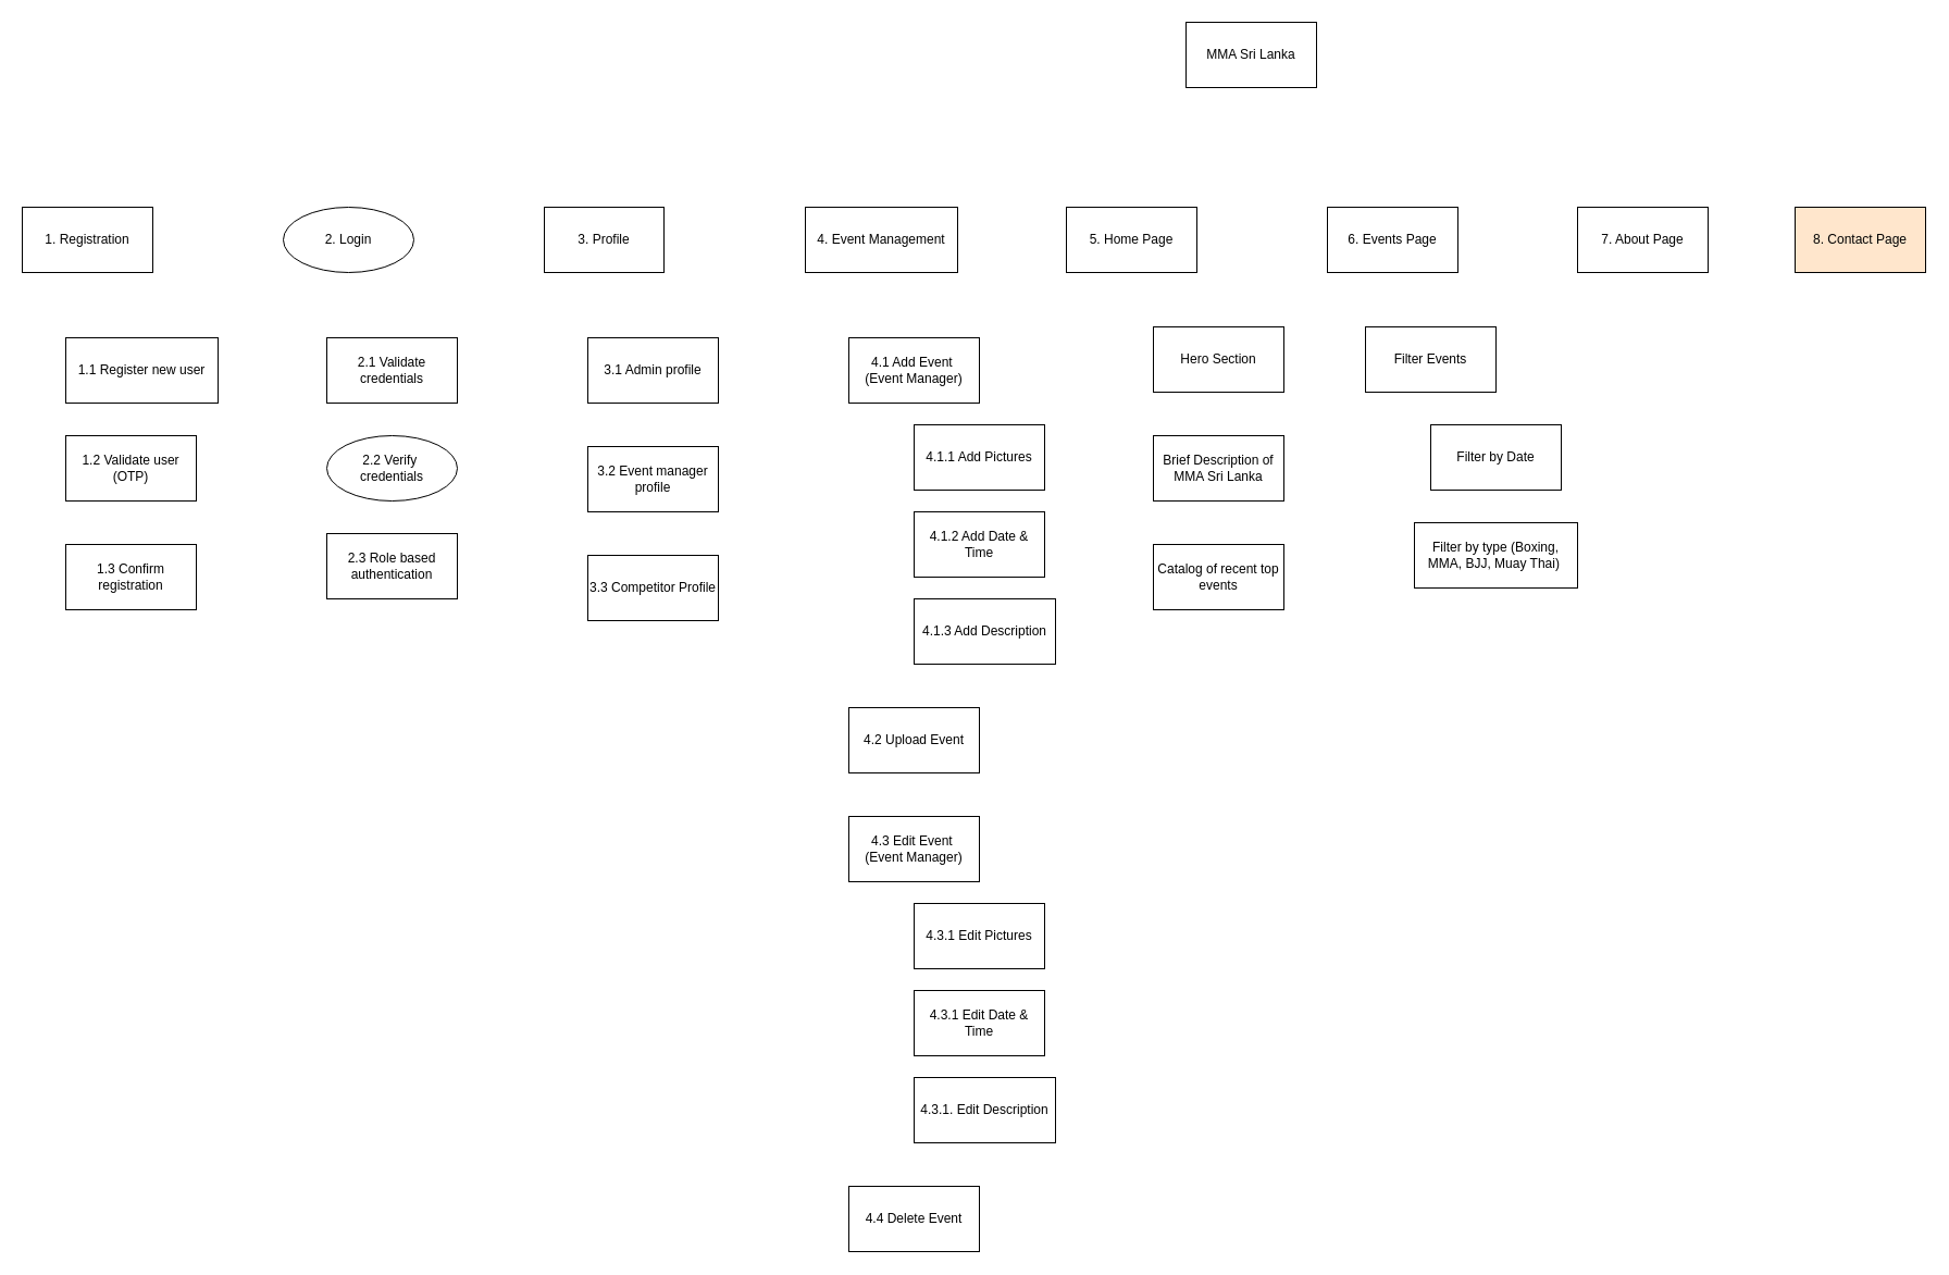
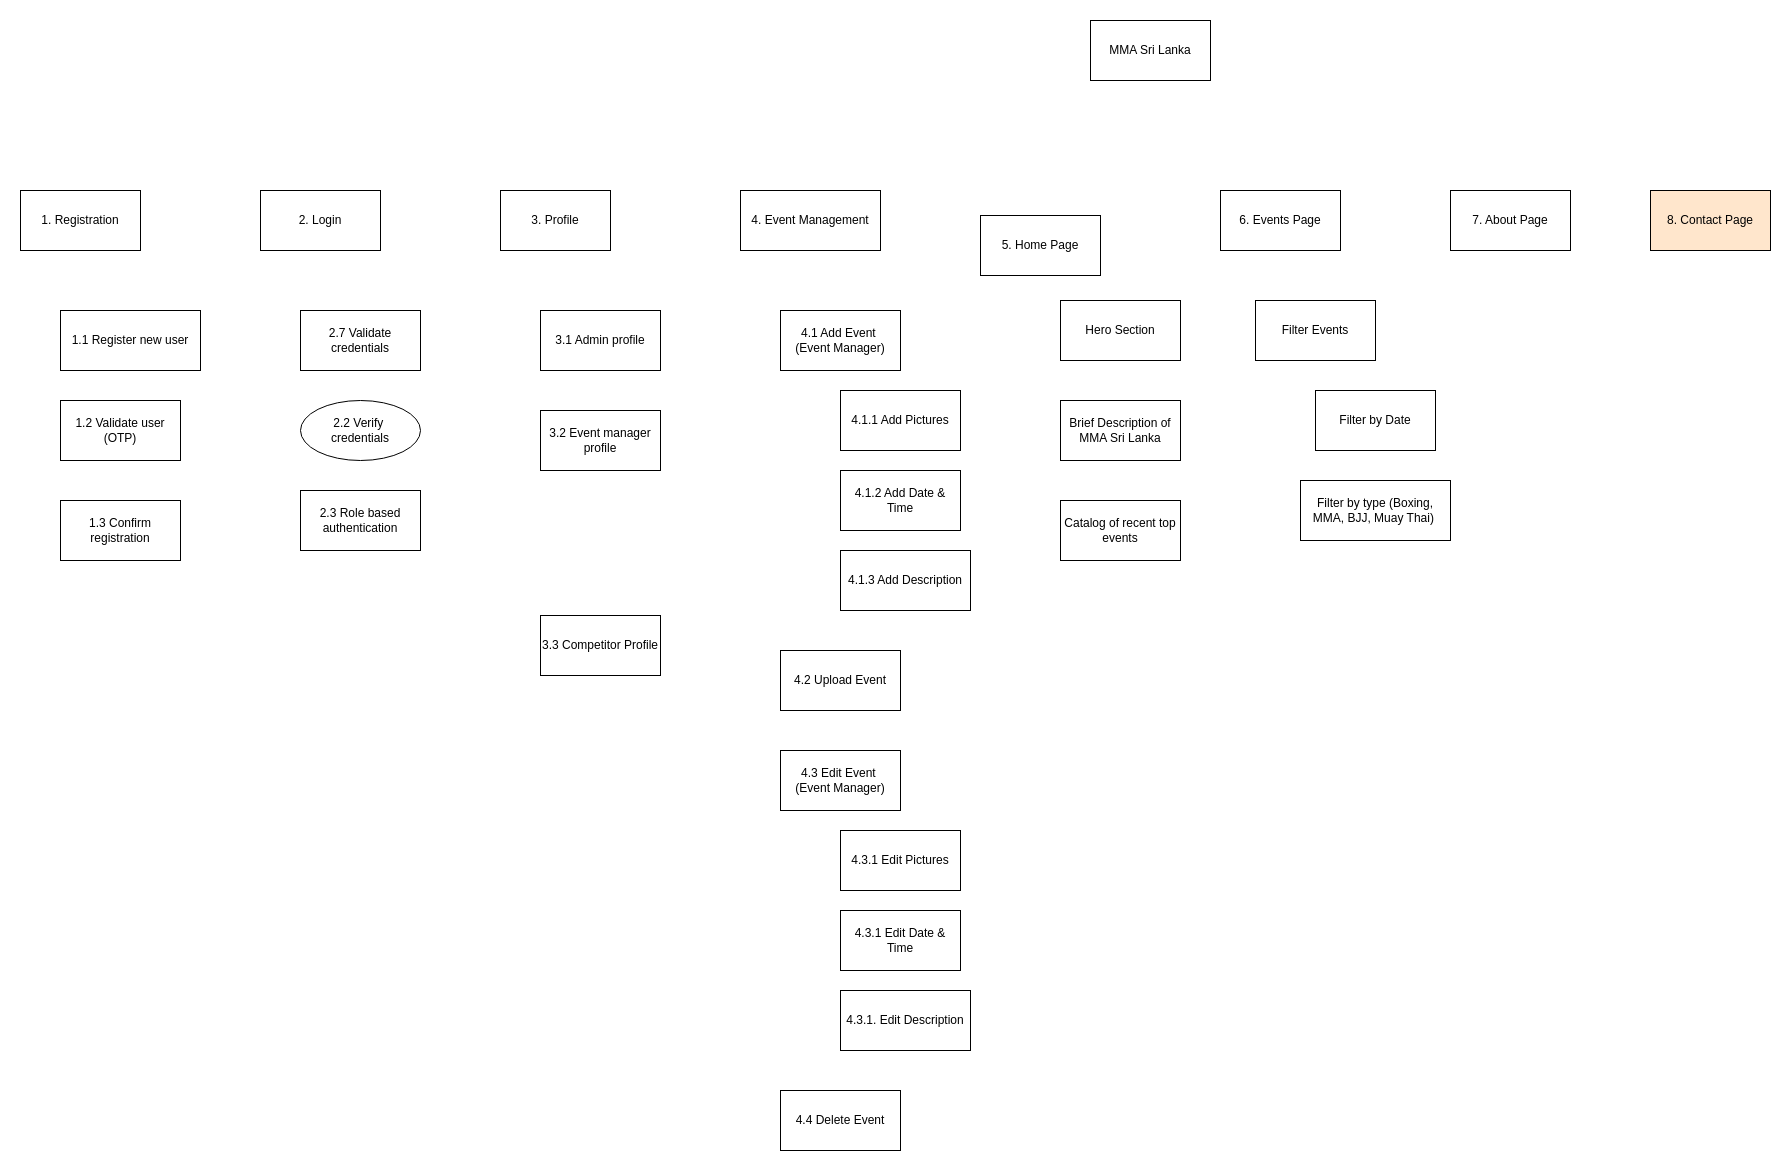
- <mxCell id="4" value="2. Login" style="ellipse;whiteSpace=wrap;html=1;" parent="1" vertex="1"><mxGeometry x="260" y="190" width="120" height="60" as="geometry" /></mxCell>
+ <mxCell id="4" value="2. Login" style="rounded=0;whiteSpace=wrap;html=1;" parent="1" vertex="1"><mxGeometry x="260" y="190" width="120" height="60" as="geometry" /></mxCell>
- <mxCell id="7" value="5. Home Page" style="rounded=0;whiteSpace=wrap;html=1;" vertex="1" parent="1"><mxGeometry x="980" y="190" width="120" height="60" as="geometry" /></mxCell>
+ <mxCell id="7" value="5. Home Page" style="rounded=0;whiteSpace=wrap;html=1;" vertex="1" parent="1"><mxGeometry x="980" y="215" width="120" height="60" as="geometry" /></mxCell>
- <mxCell id="15" value="2.1 Validate credentials" style="rounded=0;whiteSpace=wrap;html=1;" vertex="1" parent="1"><mxGeometry x="300" y="310" width="120" height="60" as="geometry" /></mxCell>
+ <mxCell id="15" value="2.7 Validate credentials" style="rounded=0;whiteSpace=wrap;html=1;" vertex="1" parent="1"><mxGeometry x="300" y="310" width="120" height="60" as="geometry" /></mxCell>
- <mxCell id="19" value="3.3 Competitor Profile" style="rounded=0;whiteSpace=wrap;html=1;" vertex="1" parent="1"><mxGeometry x="540" y="510" width="120" height="60" as="geometry" /></mxCell>
+ <mxCell id="19" value="3.3 Competitor Profile" style="rounded=0;whiteSpace=wrap;html=1;" vertex="1" parent="1"><mxGeometry x="540" y="615" width="120" height="60" as="geometry" /></mxCell>
